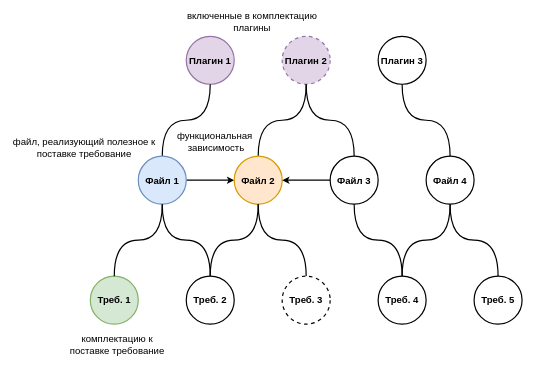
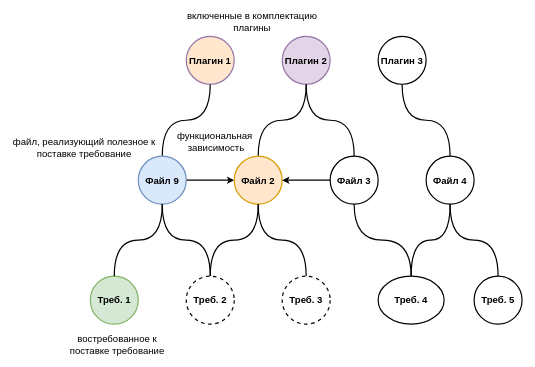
- <mxCell id="2" value="Плагин 1" style="ellipse;whiteSpace=wrap;html=1;aspect=fixed;strokeWidth=2;fontSize=16;fontStyle=1;fillColor=#e1d5e7;strokeColor=#9673a6;" parent="1" vertex="1"><mxGeometry x="310" y="60" width="80" height="80" as="geometry" /></mxCell>
+ <mxCell id="2" value="Плагин 1" style="ellipse;whiteSpace=wrap;html=1;aspect=fixed;strokeWidth=2;fontSize=16;fontStyle=1;fillColor=#ffe6cc;strokeColor=#9673a6;" parent="1" vertex="1"><mxGeometry x="310" y="60" width="80" height="80" as="geometry" /></mxCell>
- <mxCell id="3" value="Плагин 2" style="ellipse;whiteSpace=wrap;html=1;aspect=fixed;strokeWidth=2;fontSize=16;fontStyle=1;fillColor=#e1d5e7;strokeColor=#9673a6;dashed=1;" parent="1" vertex="1"><mxGeometry x="470" y="60" width="80" height="80" as="geometry" /></mxCell>
+ <mxCell id="3" value="Плагин 2" style="ellipse;whiteSpace=wrap;html=1;aspect=fixed;strokeWidth=2;fontSize=16;fontStyle=1;fillColor=#e1d5e7;strokeColor=#9673a6;" parent="1" vertex="1"><mxGeometry x="470" y="60" width="80" height="80" as="geometry" /></mxCell>
- <mxCell id="7" value="Файл 1" style="ellipse;whiteSpace=wrap;html=1;aspect=fixed;strokeWidth=2;fontSize=16;fontStyle=1;fillColor=#dae8fc;strokeColor=#6c8ebf;" parent="1" vertex="1"><mxGeometry x="230" y="260" width="80" height="80" as="geometry" /></mxCell>
+ <mxCell id="7" value="Файл 9" style="ellipse;whiteSpace=wrap;html=1;aspect=fixed;strokeWidth=2;fontSize=16;fontStyle=1;fillColor=#dae8fc;strokeColor=#6c8ebf;" parent="1" vertex="1"><mxGeometry x="230" y="260" width="80" height="80" as="geometry" /></mxCell>
- <mxCell id="18" value="Треб. 2" style="ellipse;whiteSpace=wrap;html=1;aspect=fixed;strokeWidth=2;fontSize=16;fontStyle=1" parent="1" vertex="1"><mxGeometry x="310" y="460" width="80" height="80" as="geometry" /></mxCell>
+ <mxCell id="18" value="Треб. 2" style="ellipse;whiteSpace=wrap;html=1;aspect=fixed;strokeWidth=2;fontSize=16;fontStyle=1;dashed=1;" parent="1" vertex="1"><mxGeometry x="310" y="460" width="80" height="80" as="geometry" /></mxCell>
- <mxCell id="23" value="Треб. 4" style="ellipse;whiteSpace=wrap;html=1;aspect=fixed;strokeWidth=2;fontSize=16;fontStyle=1" parent="1" vertex="1"><mxGeometry x="630" y="460" width="80" height="80" as="geometry" /></mxCell>
+ <mxCell id="23" value="Треб. 4" style="ellipse;whiteSpace=wrap;html=1;aspect=fixed;strokeWidth=2;fontSize=16;fontStyle=1" parent="1" vertex="1"><mxGeometry x="630" y="460" width="110" height="80" as="geometry" /></mxCell>
- <mxCell id="27" value="комплектацию к поставке требование" style="text;html=1;align=center;verticalAlign=middle;whiteSpace=wrap;rounded=0;fontSize=16;" vertex="1" parent="1"><mxGeometry x="110" y="560" width="170" height="30" as="geometry" /></mxCell>
+ <mxCell id="27" value="востребованное к поставке требование" style="text;html=1;align=center;verticalAlign=middle;whiteSpace=wrap;rounded=0;fontSize=16;" vertex="1" parent="1"><mxGeometry x="110" y="560" width="170" height="30" as="geometry" /></mxCell>
